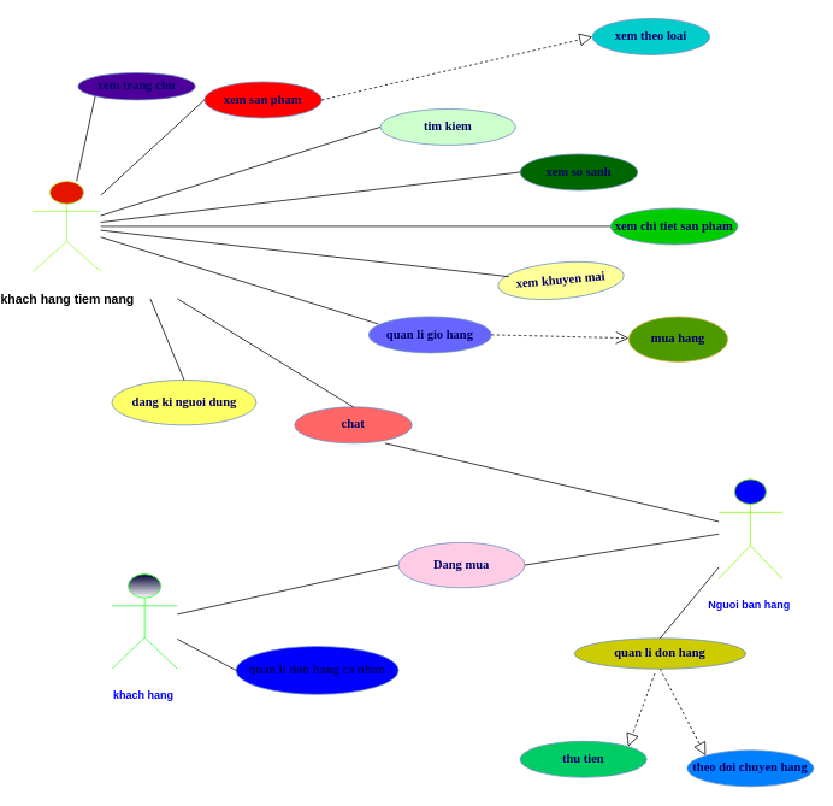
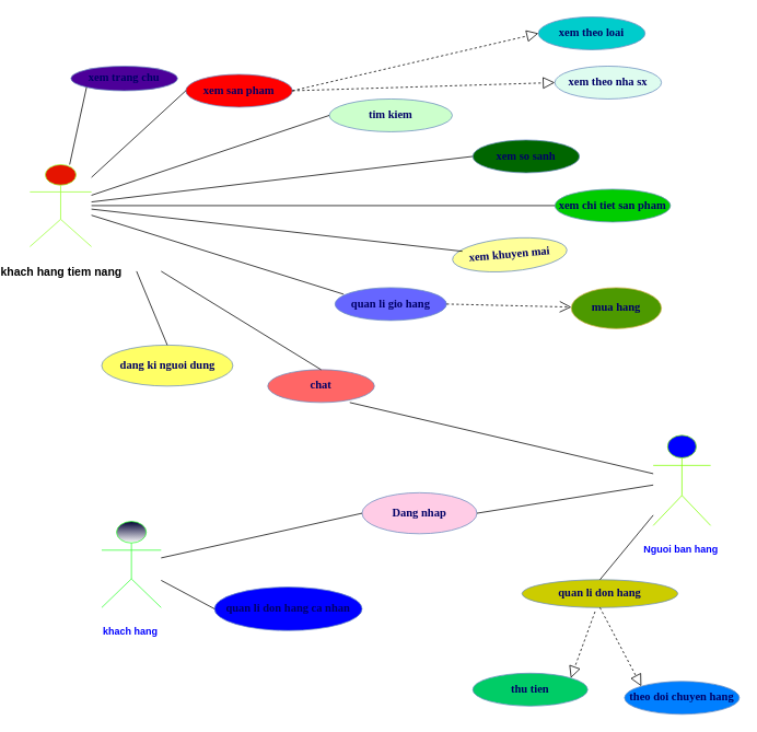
+ <mxCell id="20" value="&lt;h4&gt;&lt;font color=&quot;#000066&quot; face=&quot;Times New Roman&quot; style=&quot;font-size: 14px&quot;&gt;xem theo nha sx&lt;/font&gt;&lt;/h4&gt;" style="ellipse;whiteSpace=wrap;html=1;strokeColor=#6c8ebf;fillColor=#DEFCEF;" parent="1" vertex="1"><mxGeometry x="660" y="80" width="130" height="40" as="geometry" /></mxCell>
+ <mxCell id="40" value="" style="endArrow=block;dashed=1;endFill=0;endSize=12;html=1;exitX=1;exitY=0.5;exitDx=0;exitDy=0;entryX=0;entryY=0.5;entryDx=0;entryDy=0;" parent="1" source="4" target="20" edge="1"><mxGeometry width="160" relative="1" as="geometry"><mxPoint x="639.86" y="266.77" as="sourcePoint" /><mxPoint x="739.998" y="270" as="targetPoint" /></mxGeometry></mxCell>
- <mxCell id="5" value="&lt;h4&gt;&lt;font color=&quot;#000066&quot; face=&quot;Times New Roman&quot;&gt;&lt;span style=&quot;font-size: 14px&quot;&gt;tim kiem&lt;/span&gt;&lt;/font&gt;&lt;/h4&gt;" style="ellipse;whiteSpace=wrap;html=1;strokeColor=#6c8ebf;fillColor=#CCFFCC;" parent="1" vertex="1"><mxGeometry x="405" y="120" width="150" height="40" as="geometry" /></mxCell>
+ <mxCell id="5" value="&lt;h4&gt;&lt;font color=&quot;#000066&quot; face=&quot;Times New Roman&quot;&gt;&lt;span style=&quot;font-size: 14px&quot;&gt;tim kiem&lt;/span&gt;&lt;/font&gt;&lt;/h4&gt;" style="ellipse;whiteSpace=wrap;html=1;strokeColor=#6c8ebf;fillColor=#CCFFCC;" parent="1" vertex="1"><mxGeometry x="385" y="120" width="150" height="40" as="geometry" /></mxCell>
- <mxCell id="25" value="&lt;h4&gt;&lt;font color=&quot;#000066&quot; face=&quot;Times New Roman&quot; style=&quot;font-size: 14px&quot;&gt;Dang mua&lt;/font&gt;&lt;/h4&gt;" style="ellipse;whiteSpace=wrap;html=1;strokeColor=#6c8ebf;fillColor=#FFCCE6;" parent="1" vertex="1"><mxGeometry x="425" y="600" width="140" height="50" as="geometry" /></mxCell>
+ <mxCell id="25" value="&lt;h4&gt;&lt;font color=&quot;#000066&quot; face=&quot;Times New Roman&quot; style=&quot;font-size: 14px&quot;&gt;Dang nhap&lt;/font&gt;&lt;/h4&gt;" style="ellipse;whiteSpace=wrap;html=1;strokeColor=#6c8ebf;fillColor=#FFCCE6;" parent="1" vertex="1"><mxGeometry x="425" y="600" width="140" height="50" as="geometry" /></mxCell>
